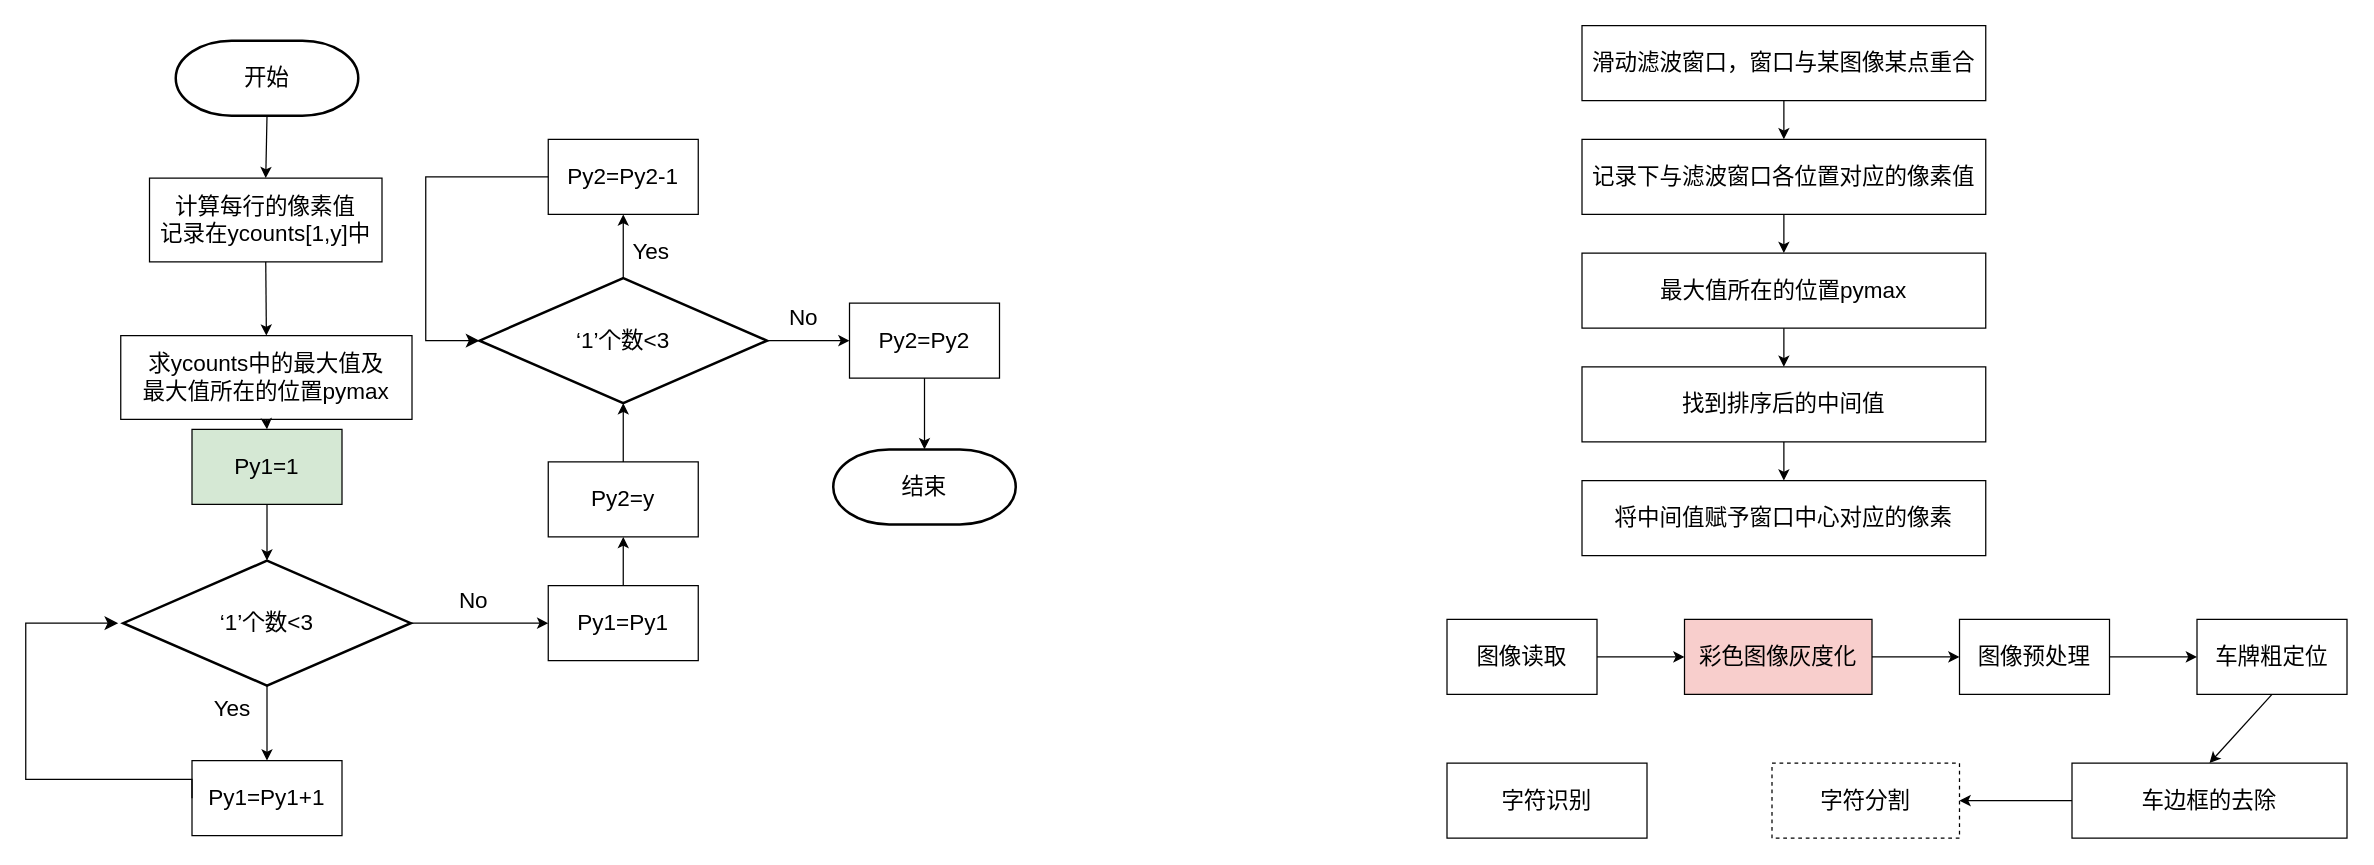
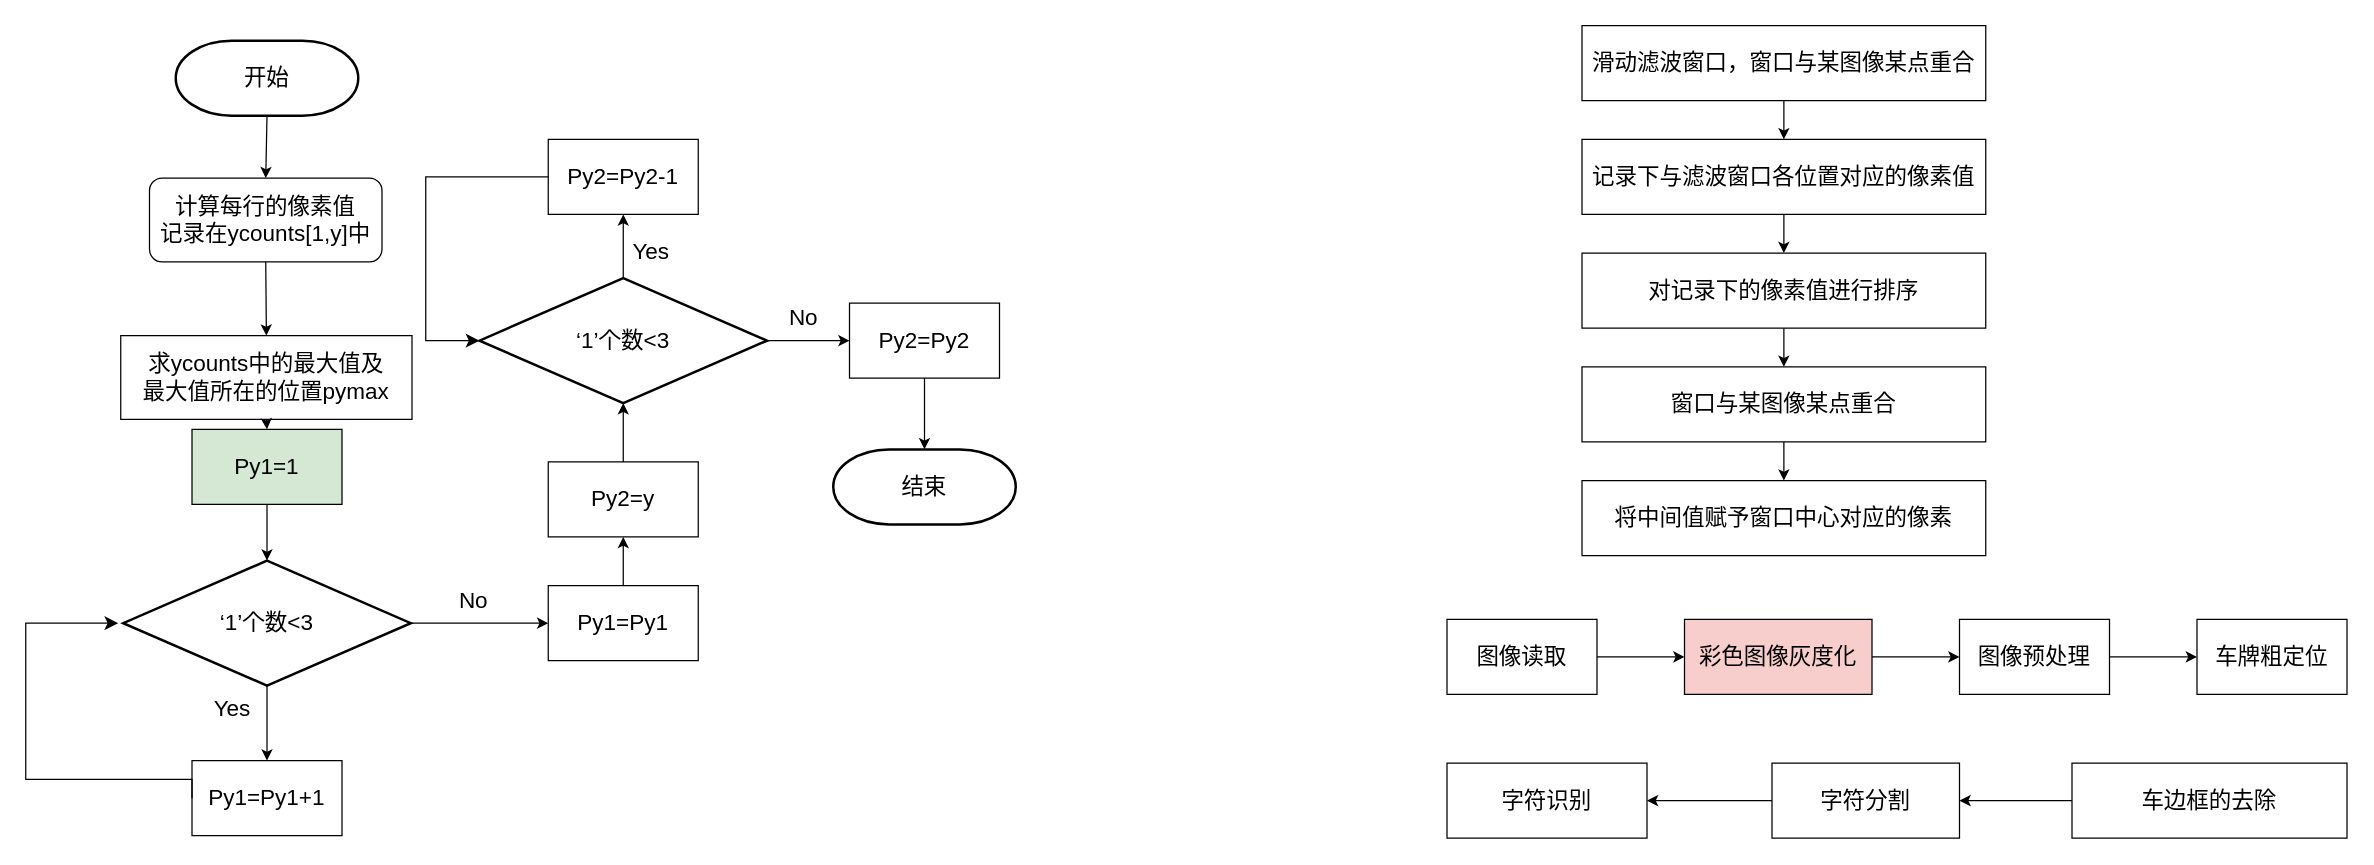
- <mxCell id="24" value="计算每行的像素值&lt;br&gt;记录在ycounts[1,y]中" style="rounded=0;whiteSpace=wrap;html=1;fontSize=18;" vertex="1" parent="1"><mxGeometry x="119" y="142" width="186" height="67" as="geometry" /></mxCell>
+ <mxCell id="24" value="计算每行的像素值&lt;br&gt;记录在ycounts[1,y]中" style="whiteSpace=wrap;html=1;fontSize=18;rounded=1;" vertex="1" parent="1"><mxGeometry x="119" y="142" width="186" height="67" as="geometry" /></mxCell>
- <mxCell id="17" value="最大值所在的位置pymax" style="rounded=0;whiteSpace=wrap;html=1;fontSize=18;" vertex="1" parent="1"><mxGeometry x="1265" y="202" width="323" height="60" as="geometry" /></mxCell>
+ <mxCell id="17" value="对记录下的像素值进行排序" style="rounded=0;whiteSpace=wrap;html=1;fontSize=18;" vertex="1" parent="1"><mxGeometry x="1265" y="202" width="323" height="60" as="geometry" /></mxCell>
- <mxCell id="18" value="找到排序后的中间值" style="rounded=0;whiteSpace=wrap;html=1;fontSize=18;" vertex="1" parent="1"><mxGeometry x="1265" y="293" width="323" height="60" as="geometry" /></mxCell>
+ <mxCell id="18" value="窗口与某图像某点重合" style="rounded=0;whiteSpace=wrap;html=1;fontSize=18;" vertex="1" parent="1"><mxGeometry x="1265" y="293" width="323" height="60" as="geometry" /></mxCell>
- <mxCell id="12" value="" style="endArrow=classic;html=1;rounded=0;fontSize=18;exitX=0.5;exitY=1;exitDx=0;exitDy=0;entryX=0.5;entryY=0;entryDx=0;entryDy=0;" edge="1" parent="1" source="5" target="6"><mxGeometry width="50" height="50" relative="1" as="geometry"><mxPoint x="1477" y="670" as="sourcePoint" /><mxPoint x="1527" y="620" as="targetPoint" /></mxGeometry></mxCell>
+ <mxCell id="13" value="" style="endArrow=classic;html=1;rounded=0;fontSize=18;entryX=1;entryY=0.5;entryDx=0;entryDy=0;exitX=0;exitY=0.5;exitDx=0;exitDy=0;" edge="1" parent="1" source="7" target="8"><mxGeometry width="50" height="50" relative="1" as="geometry"><mxPoint x="1477" y="670" as="sourcePoint" /><mxPoint x="1527" y="620" as="targetPoint" /></mxGeometry></mxCell>
- <mxCell id="7" value="&lt;font style=&quot;font-size: 18px;&quot;&gt;字符分割&lt;/font&gt;" style="rounded=0;whiteSpace=wrap;html=1;dashed=1;" vertex="1" parent="1"><mxGeometry x="1417" y="610" width="150" height="60" as="geometry" /></mxCell>
+ <mxCell id="7" value="&lt;font style=&quot;font-size: 18px;&quot;&gt;字符分割&lt;/font&gt;" style="rounded=0;whiteSpace=wrap;html=1;" vertex="1" parent="1"><mxGeometry x="1417" y="610" width="150" height="60" as="geometry" /></mxCell>
